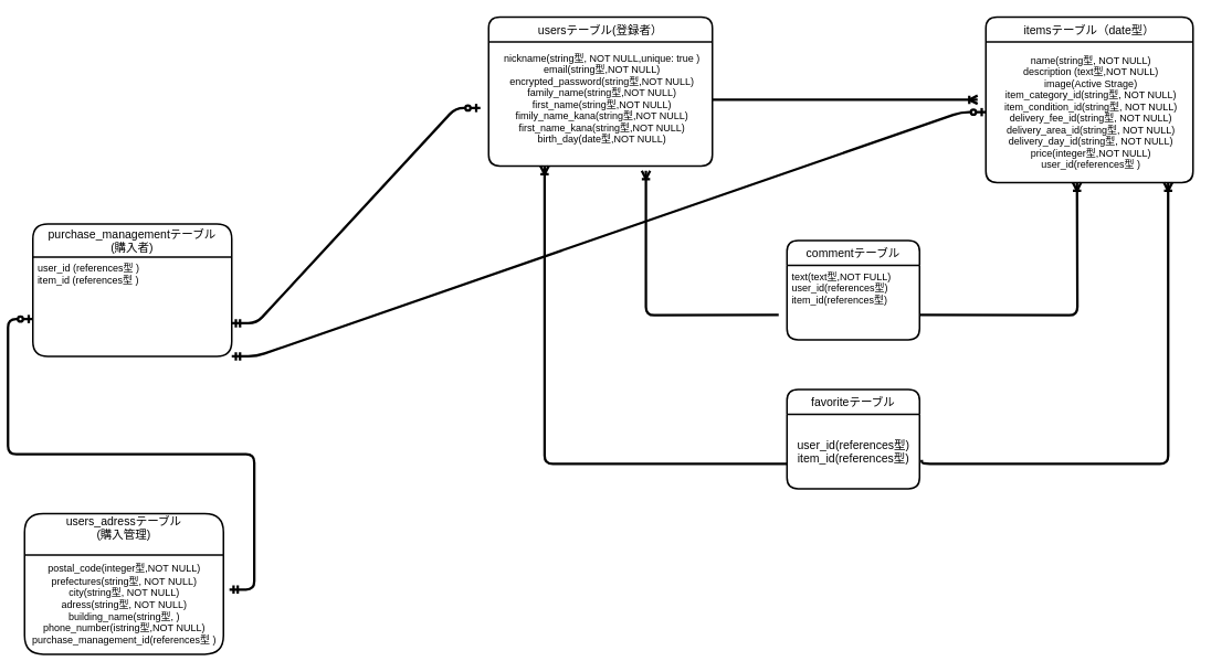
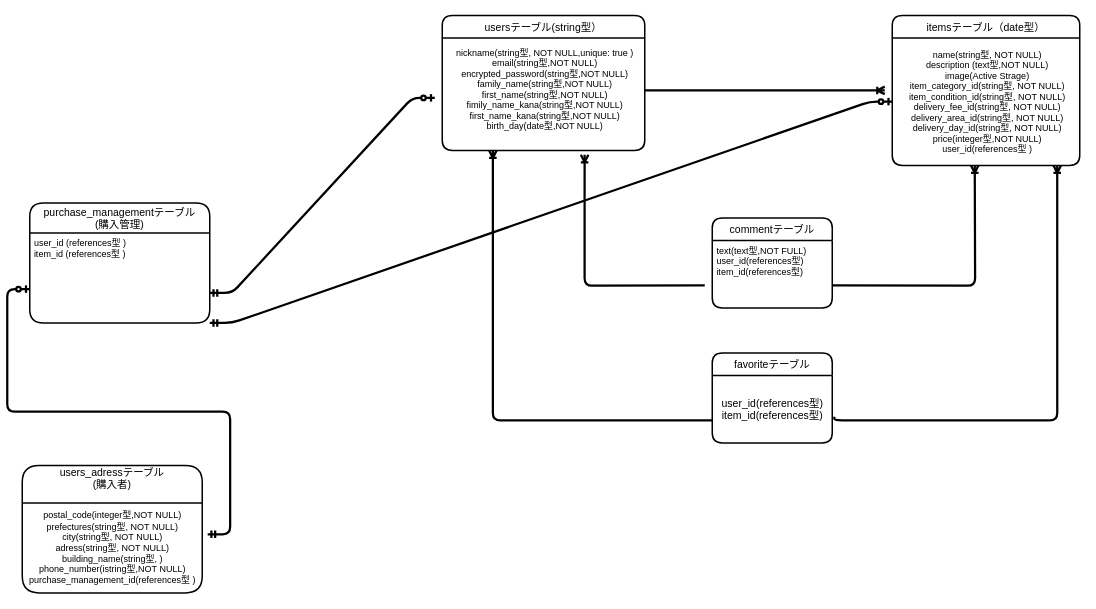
- <mxCell id="4" value="usersテーブル(登録者）" style="swimlane;childLayout=stackLayout;horizontal=1;startSize=30;horizontalStack=0;rounded=1;fontSize=14;fontStyle=0;strokeWidth=2;resizeParent=0;resizeLast=1;shadow=0;dashed=0;align=center;" vertex="1" parent="1"><mxGeometry x="580" y="20" width="270" height="180" as="geometry" /></mxCell>
+ <mxCell id="4" value="usersテーブル(string型）" style="swimlane;childLayout=stackLayout;horizontal=1;startSize=30;horizontalStack=0;rounded=1;fontSize=14;fontStyle=0;strokeWidth=2;resizeParent=0;resizeLast=1;shadow=0;dashed=0;align=center;" vertex="1" parent="1"><mxGeometry x="580" y="20" width="270" height="180" as="geometry" /></mxCell>
- <mxCell id="17" value="purchase_managementテーブル&#10;(購入者)" style="swimlane;childLayout=stackLayout;horizontal=1;startSize=40;horizontalStack=0;rounded=1;fontSize=14;fontStyle=0;strokeWidth=2;resizeParent=0;resizeLast=1;shadow=0;dashed=0;align=center;" vertex="1" parent="1"><mxGeometry x="30" y="270" width="240" height="160" as="geometry" /></mxCell>
+ <mxCell id="17" value="purchase_managementテーブル&#10;(購入管理)" style="swimlane;childLayout=stackLayout;horizontal=1;startSize=40;horizontalStack=0;rounded=1;fontSize=14;fontStyle=0;strokeWidth=2;resizeParent=0;resizeLast=1;shadow=0;dashed=0;align=center;" vertex="1" parent="1"><mxGeometry x="30" y="270" width="240" height="160" as="geometry" /></mxCell>
- <mxCell id="2" value="users_adressテーブル&#10;(購入管理)&#10;" style="swimlane;childLayout=stackLayout;horizontal=1;startSize=50;horizontalStack=0;rounded=1;fontSize=14;fontStyle=0;strokeWidth=2;resizeParent=0;resizeLast=1;shadow=0;dashed=0;align=center;" vertex="1" parent="1"><mxGeometry x="20" y="620" width="240" height="170" as="geometry" /></mxCell>
+ <mxCell id="2" value="users_adressテーブル&#10;(購入者)&#10;" style="swimlane;childLayout=stackLayout;horizontal=1;startSize=50;horizontalStack=0;rounded=1;fontSize=14;fontStyle=0;strokeWidth=2;resizeParent=0;resizeLast=1;shadow=0;dashed=0;align=center;" vertex="1" parent="1"><mxGeometry x="20" y="620" width="240" height="170" as="geometry" /></mxCell>
